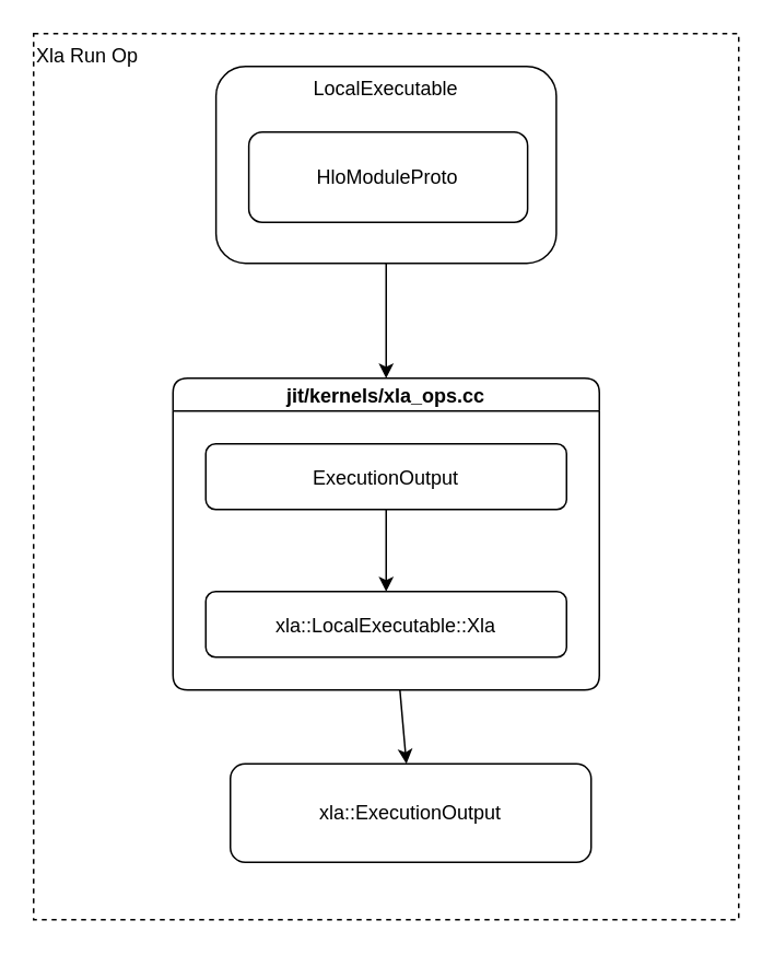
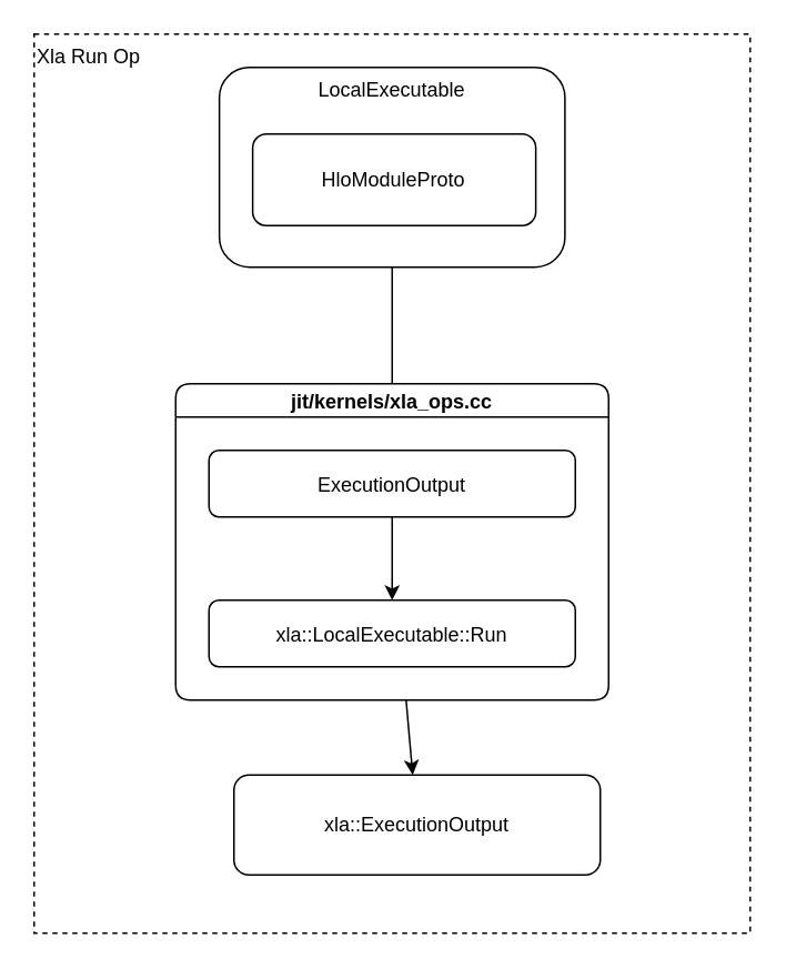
- <mxCell id="13" style="edgeStyle=none;html=1;exitX=0.5;exitY=1;exitDx=0;exitDy=0;entryX=0.5;entryY=0;entryDx=0;entryDy=0;fontSize=19;" edge="1" parent="1" source="6" target="9"><mxGeometry relative="1" as="geometry" /></mxCell>
+ <mxCell id="13" style="edgeStyle=none;html=1;exitX=0.5;exitY=1;exitDx=0;exitDy=0;entryX=0.5;entryY=0;entryDx=0;entryDy=0;fontSize=19;endArrow=none;" edge="1" parent="1" source="6" target="9"><mxGeometry relative="1" as="geometry" /></mxCell>
- <mxCell id="12" value="&lt;font style=&quot;font-size: 12px&quot;&gt;xla::LocalExecutable::Xla&lt;/font&gt;" style="whiteSpace=wrap;html=1;fontSize=17;rounded=1;" vertex="1" parent="9"><mxGeometry x="20" y="130" width="220" height="40" as="geometry" /></mxCell>
+ <mxCell id="12" value="&lt;font style=&quot;font-size: 12px&quot;&gt;xla::LocalExecutable::Run&lt;/font&gt;" style="whiteSpace=wrap;html=1;fontSize=17;rounded=1;" vertex="1" parent="9"><mxGeometry x="20" y="130" width="220" height="40" as="geometry" /></mxCell>
